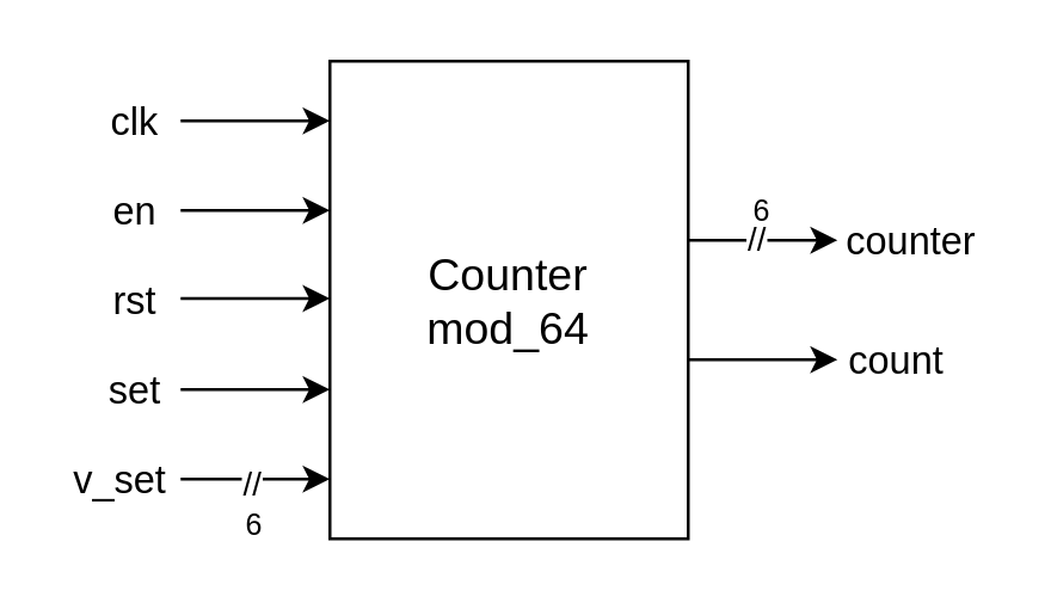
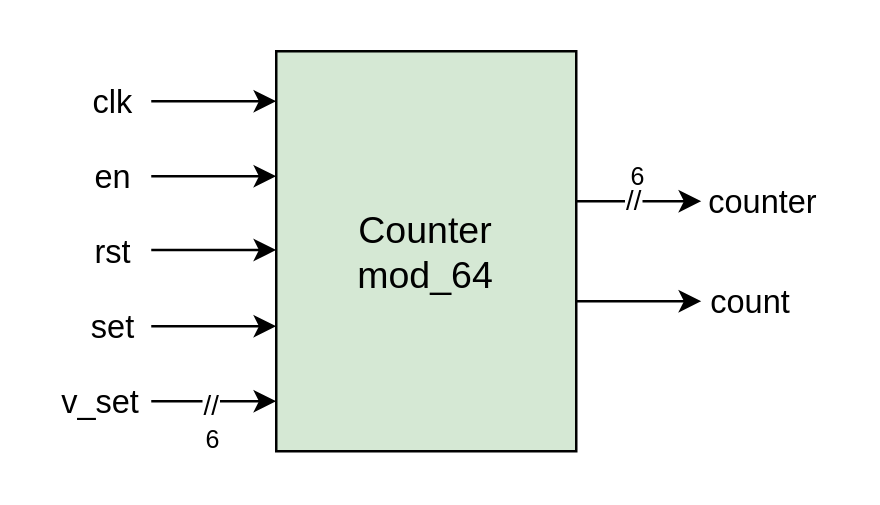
- <mxCell id="2" value="&lt;font style=&quot;font-size: 15px;&quot;&gt;Counter&lt;/font&gt;&lt;div&gt;&lt;font style=&quot;font-size: 15px;&quot;&gt;mod_64&lt;/font&gt;&lt;/div&gt;" style="rounded=0;whiteSpace=wrap;html=1;" vertex="1" parent="1"><mxGeometry x="110" y="20" width="120" height="160" as="geometry" /></mxCell>
+ <mxCell id="2" value="&lt;font style=&quot;font-size: 15px;&quot;&gt;Counter&lt;/font&gt;&lt;div&gt;&lt;font style=&quot;font-size: 15px;&quot;&gt;mod_64&lt;/font&gt;&lt;/div&gt;" style="rounded=0;whiteSpace=wrap;html=1;fillColor=#d5e8d4;" vertex="1" parent="1"><mxGeometry x="110" y="20" width="120" height="160" as="geometry" /></mxCell>
